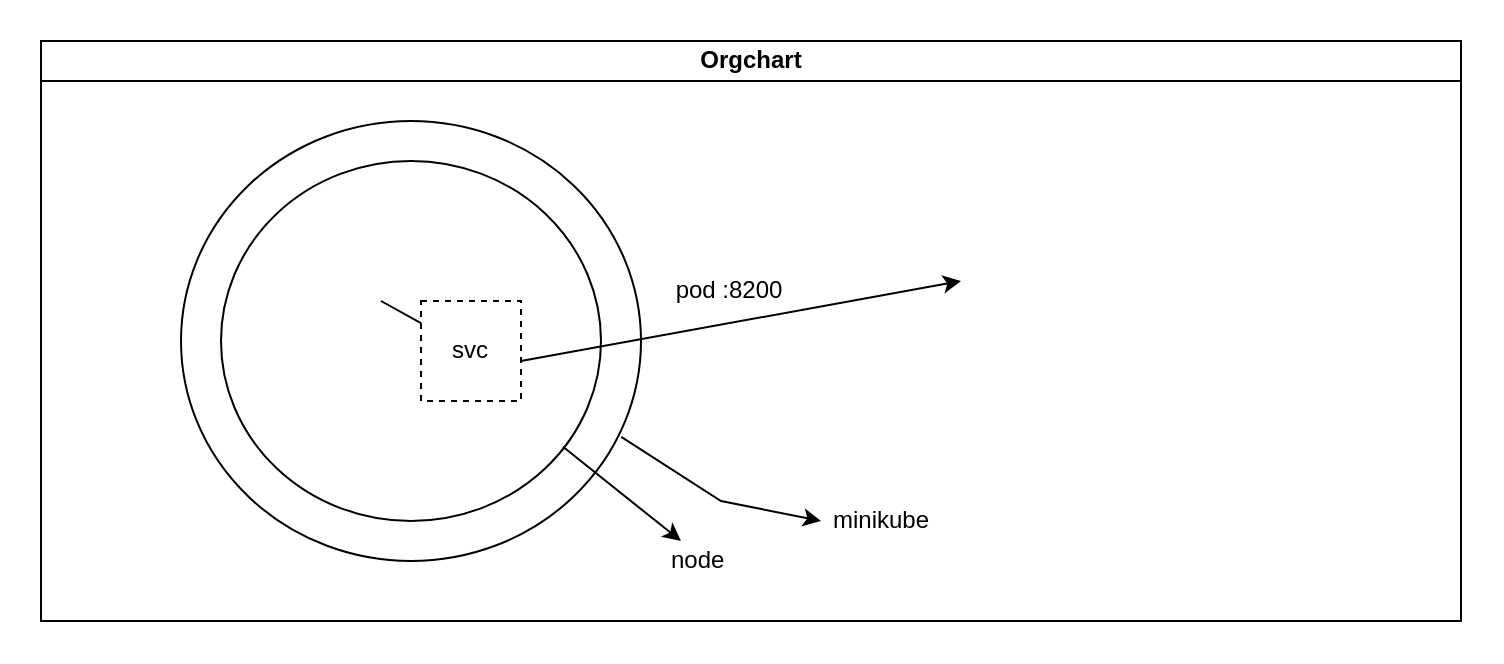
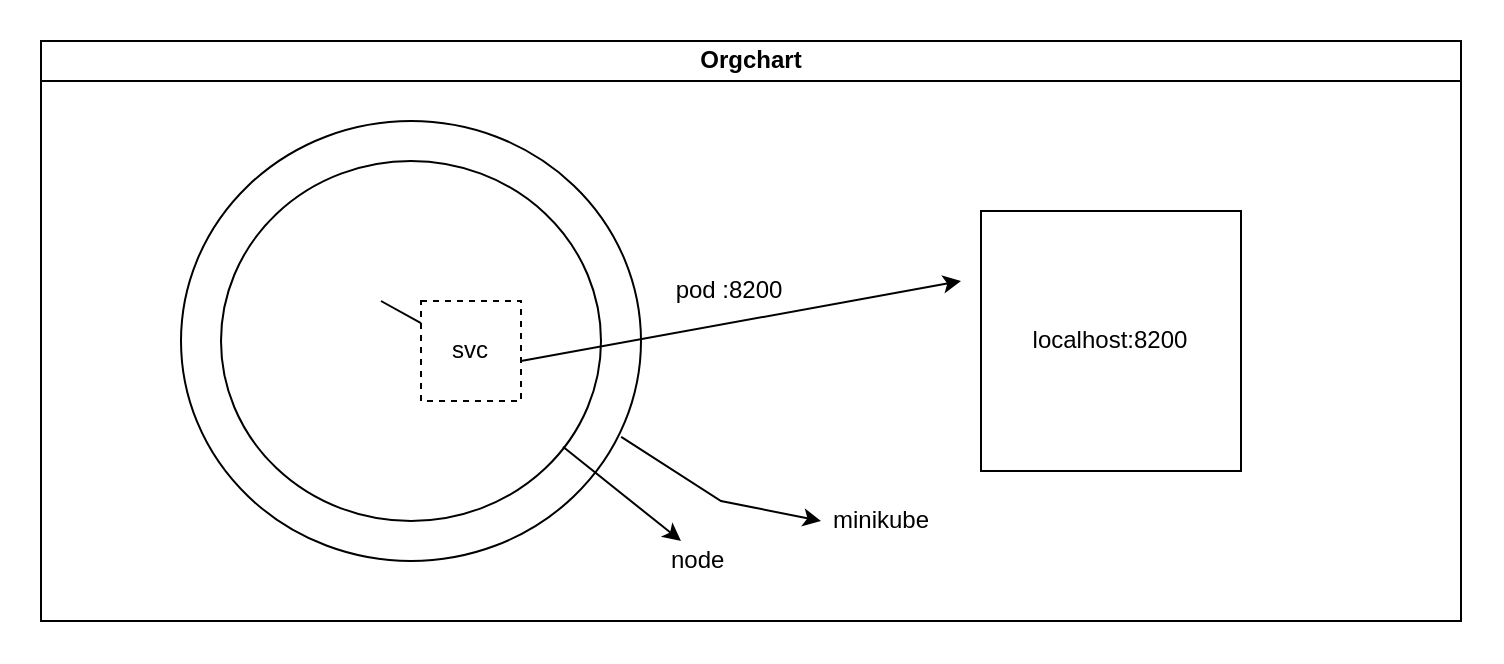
+ <mxCell id="9" value="localhost:8200" style="whiteSpace=wrap;html=1;aspect=fixed;" vertex="1" parent="2"><mxGeometry x="470" y="85" width="130" height="130" as="geometry" /></mxCell>
